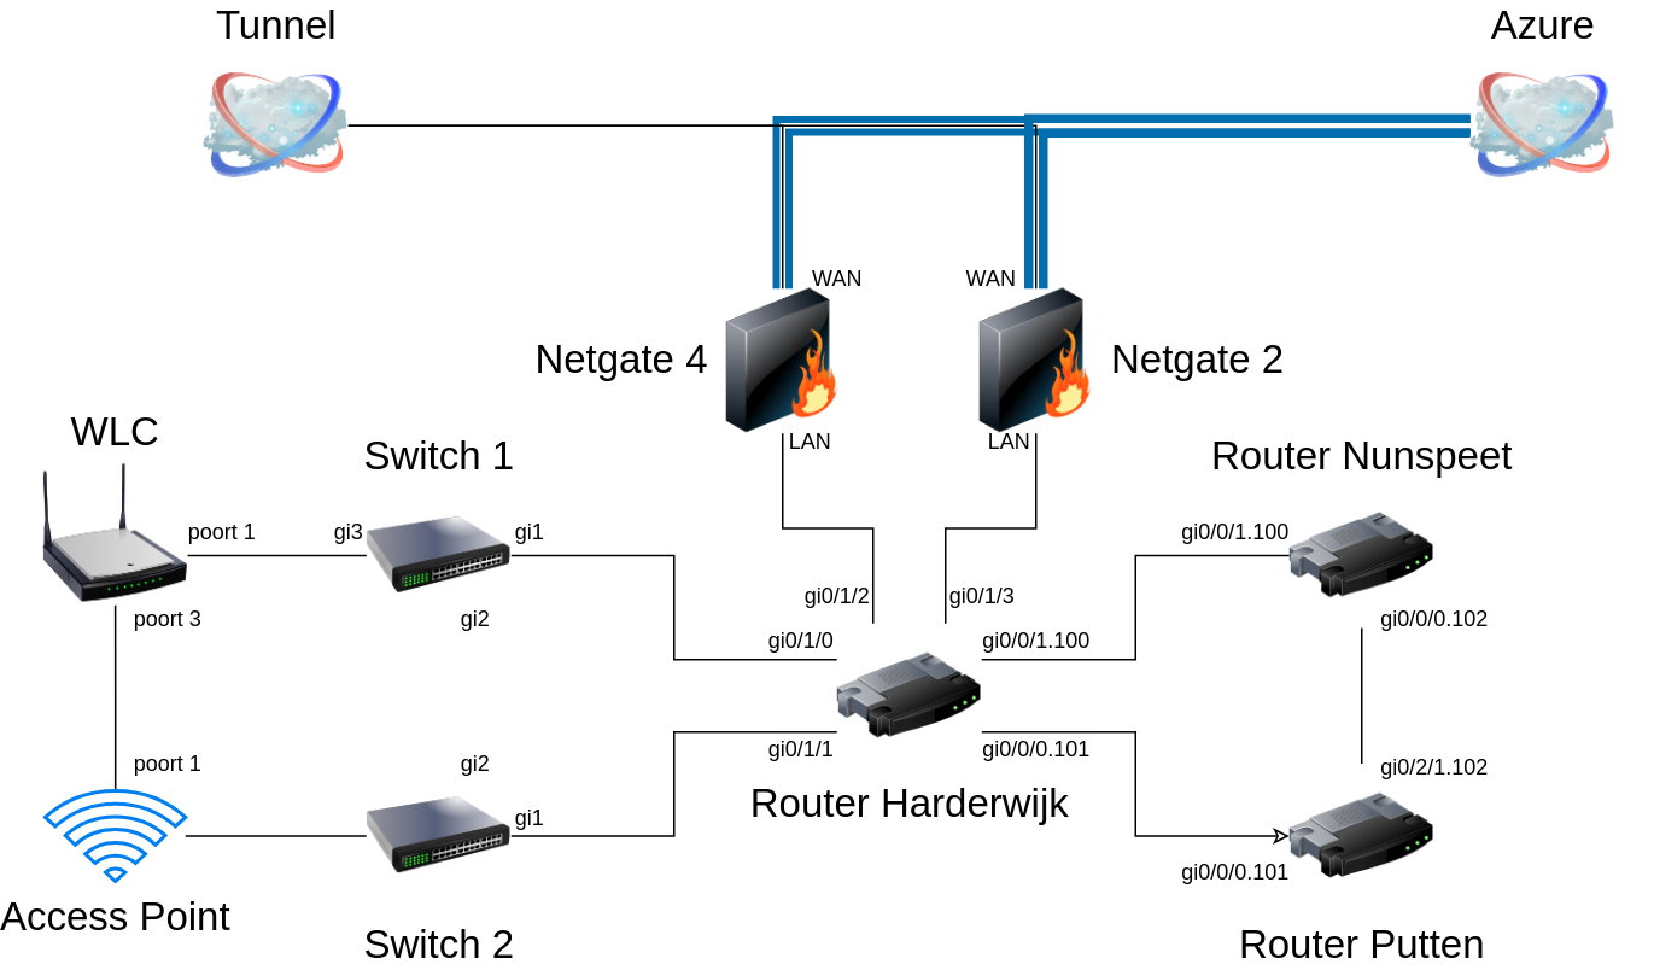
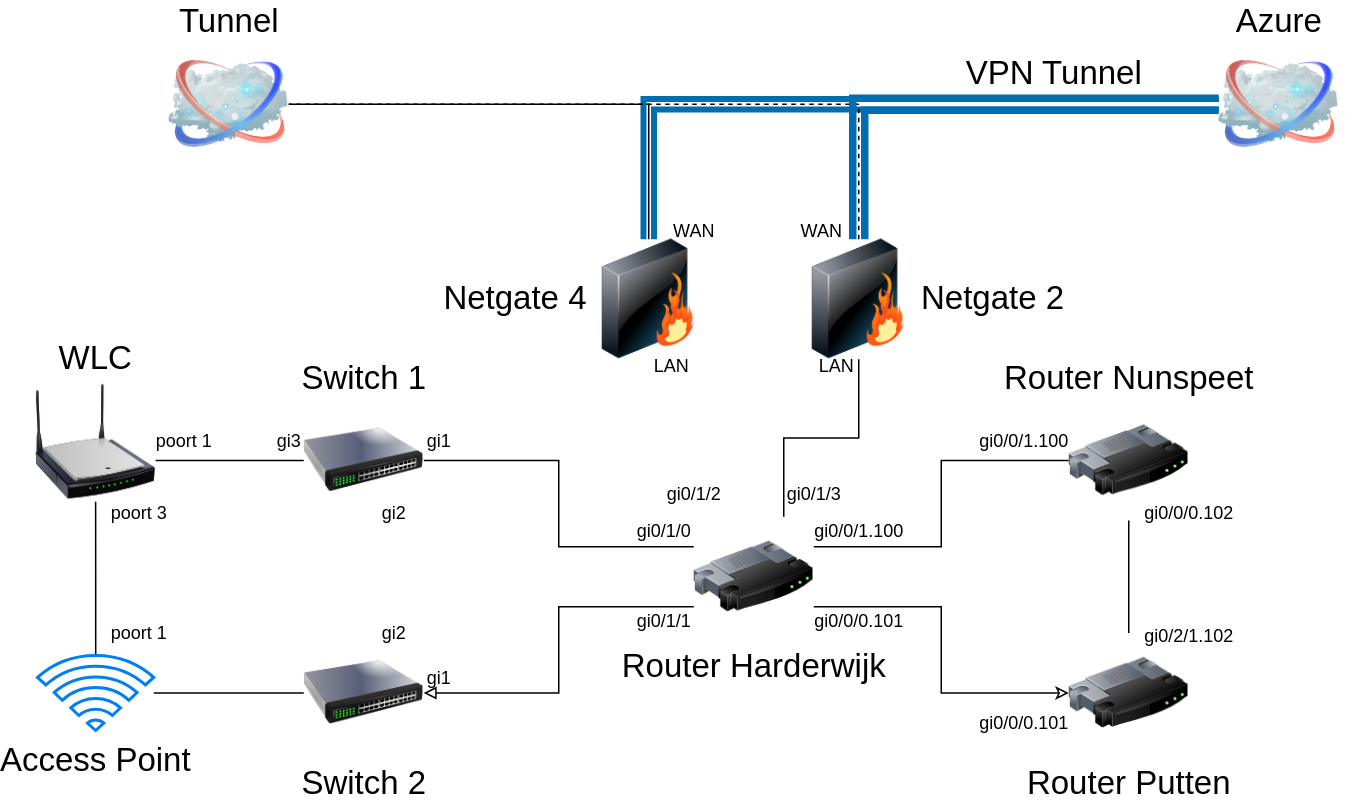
+ <mxCell id="21" value="&lt;font style=&quot;font-size: 22px;&quot;&gt;VPN Tunnel&lt;/font&gt;" style="text;html=1;align=center;verticalAlign=middle;resizable=0;points=[];autosize=1;strokeColor=none;fillColor=none;" parent="1" vertex="1"><mxGeometry x="629" y="20" width="140" height="40" as="geometry" /></mxCell>
- <mxCell id="45" style="edgeStyle=orthogonalEdgeStyle;rounded=0;orthogonalLoop=1;jettySize=auto;html=1;entryX=1;entryY=0.5;entryDx=0;entryDy=0;endArrow=none;endFill=0;" parent="1" source="47" target="3" edge="1"><mxGeometry relative="1" as="geometry"><Array as="points"><mxPoint x="569" y="60" /></Array></mxGeometry></mxCell>
+ <mxCell id="45" style="edgeStyle=orthogonalEdgeStyle;rounded=0;orthogonalLoop=1;jettySize=auto;html=1;entryX=1;entryY=0.5;entryDx=0;entryDy=0;endArrow=none;endFill=0;dashed=1;" parent="1" source="47" target="3" edge="1"><mxGeometry relative="1" as="geometry"><Array as="points"><mxPoint x="569" y="60" /></Array></mxGeometry></mxCell>
- <mxCell id="11" style="edgeStyle=orthogonalEdgeStyle;rounded=0;orthogonalLoop=1;jettySize=auto;html=1;entryX=0.5;entryY=1;entryDx=0;entryDy=0;endArrow=none;endFill=0;exitX=0.25;exitY=0;exitDx=0;exitDy=0;" parent="1" source="12" target="4" edge="1"><mxGeometry relative="1" as="geometry" /></mxCell>
- <mxCell id="8" style="edgeStyle=orthogonalEdgeStyle;rounded=0;orthogonalLoop=1;jettySize=auto;html=1;entryX=1;entryY=0.5;entryDx=0;entryDy=0;endArrow=none;endFill=0;exitX=0;exitY=0.75;exitDx=0;exitDy=0;" parent="1" source="12" target="16" edge="1"><mxGeometry relative="1" as="geometry" /></mxCell>
+ <mxCell id="8" style="edgeStyle=orthogonalEdgeStyle;rounded=0;orthogonalLoop=1;jettySize=auto;html=1;entryX=1;entryY=0.5;entryDx=0;entryDy=0;endArrow=block;endFill=0;exitX=0;exitY=0.75;exitDx=0;exitDy=0;" parent="1" source="12" target="16" edge="1"><mxGeometry relative="1" as="geometry" /></mxCell>
